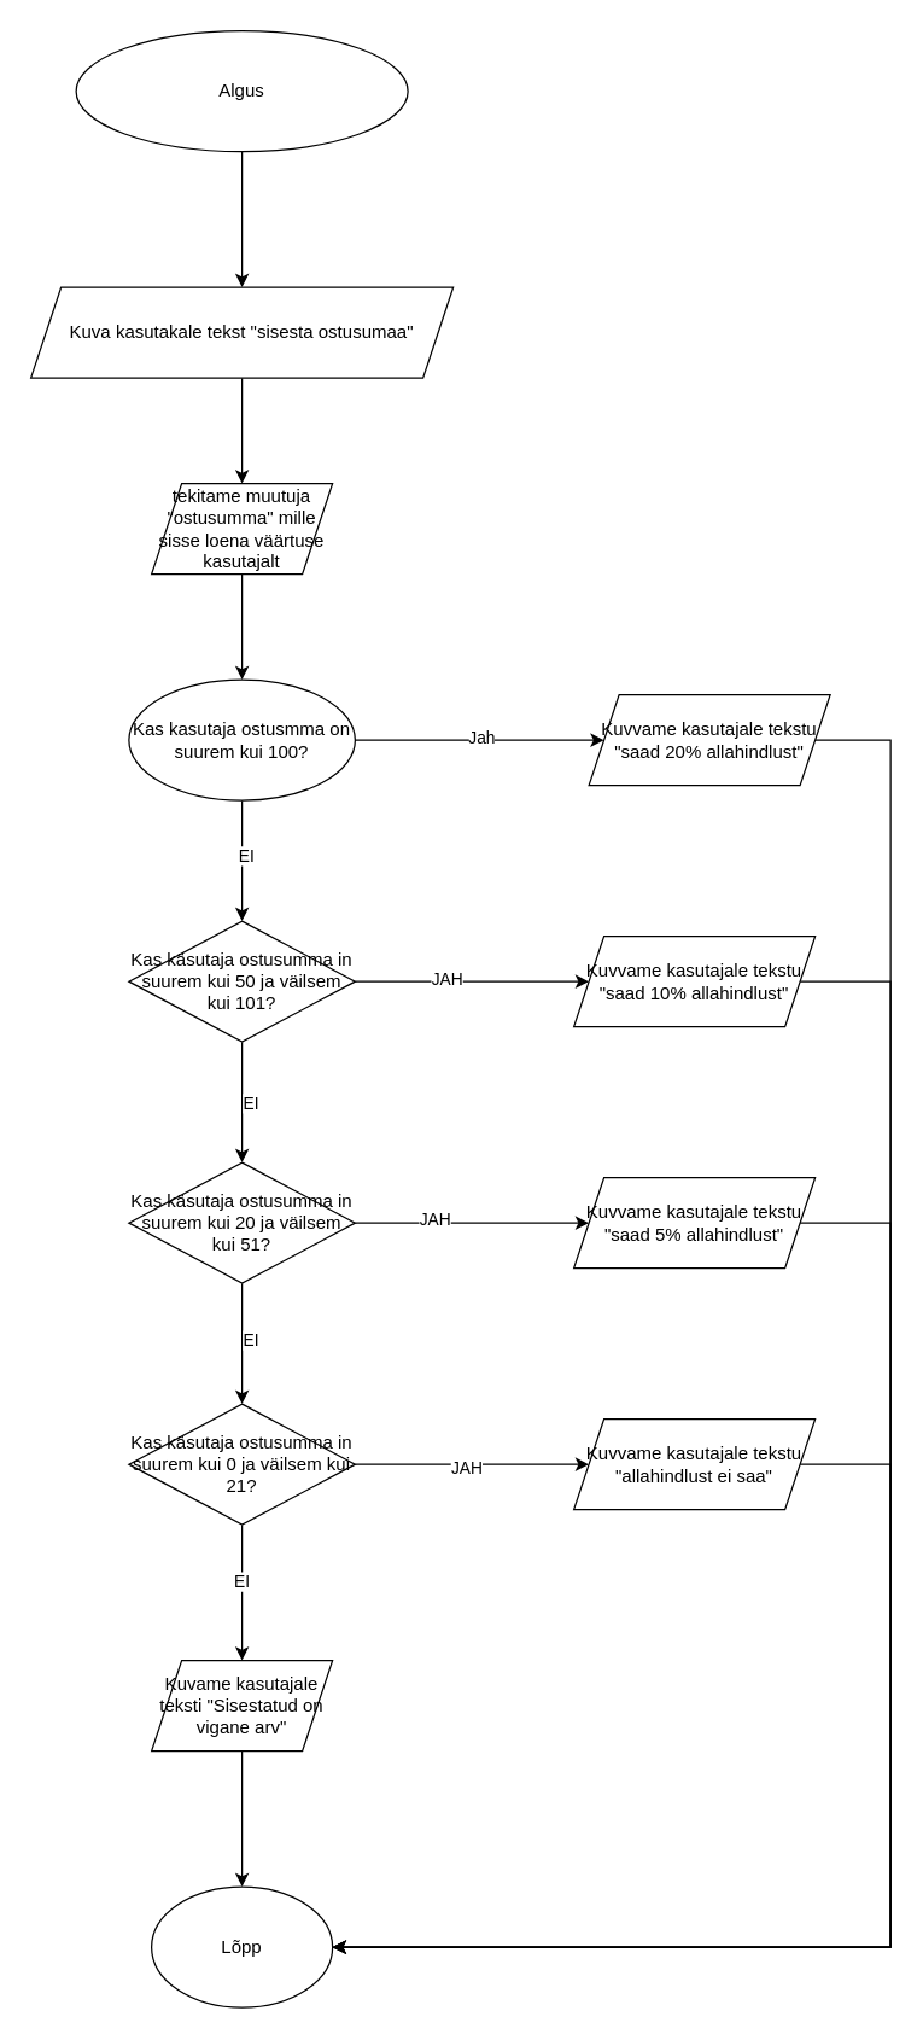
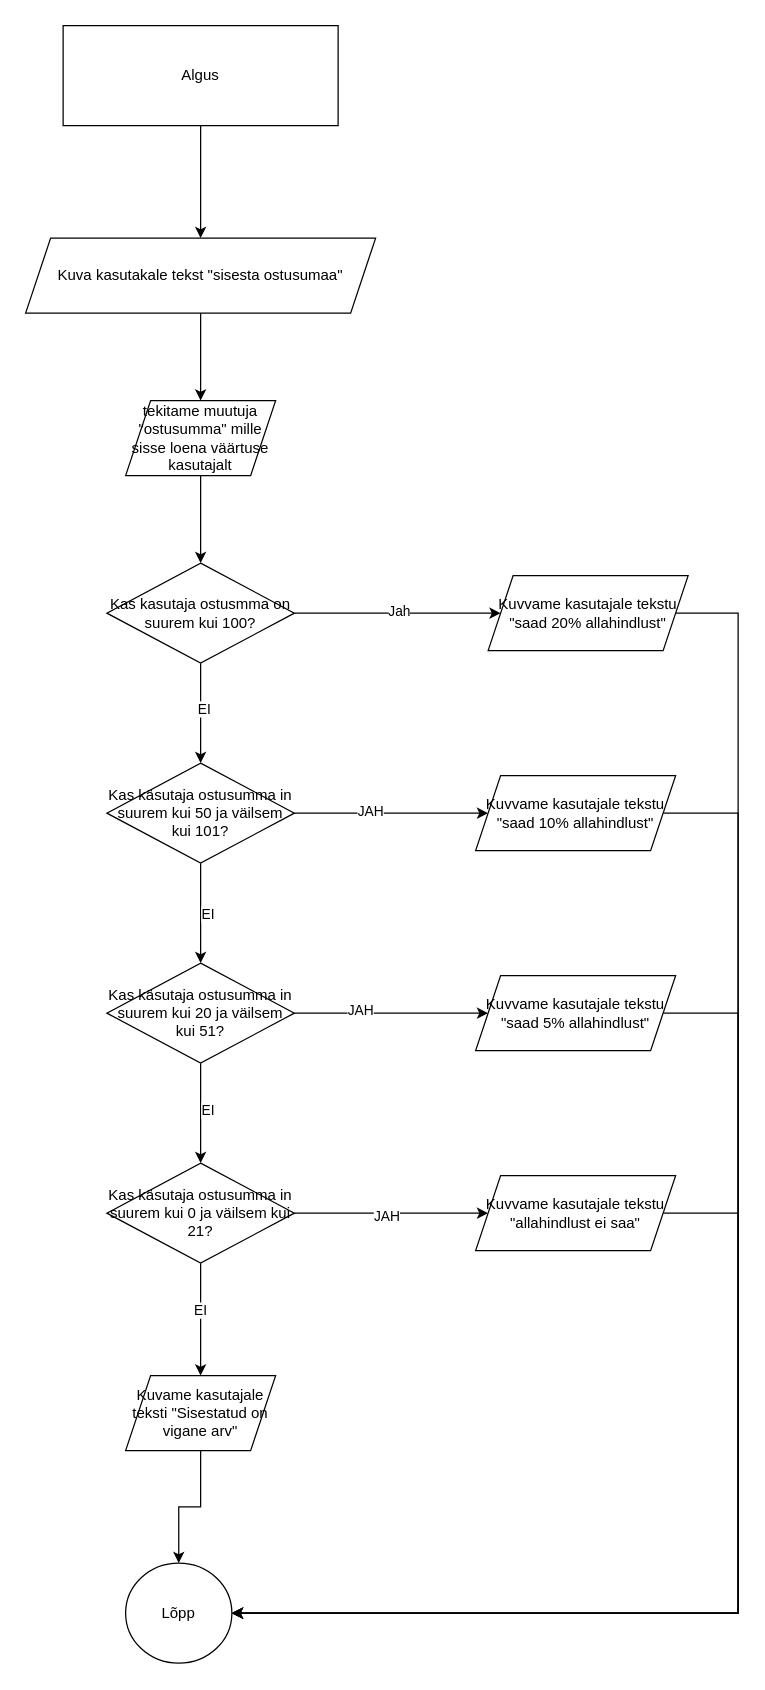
- <mxCell id="3" value="Algus" style="ellipse;whiteSpace=wrap;html=1;" vertex="1" parent="1"><mxGeometry x="50" y="20" width="220" height="80" as="geometry" /></mxCell>
+ <mxCell id="3" value="Algus" style="whiteSpace=wrap;html=1;rounded=0;" vertex="1" parent="1"><mxGeometry x="50" y="20" width="220" height="80" as="geometry" /></mxCell>
- <mxCell id="12" value="Kas kasutaja ostusmma on suurem kui 100?" style="ellipse;whiteSpace=wrap;html=1;" vertex="1" parent="1"><mxGeometry x="85" y="450" width="150" height="80" as="geometry" /></mxCell>
+ <mxCell id="12" value="Kas kasutaja ostusmma on suurem kui 100?" style="rhombus;whiteSpace=wrap;html=1;" vertex="1" parent="1"><mxGeometry x="85" y="450" width="150" height="80" as="geometry" /></mxCell>
- <mxCell id="38" value="Lõpp" style="ellipse;whiteSpace=wrap;html=1;" vertex="1" parent="1"><mxGeometry x="100" y="1250" width="120" height="80" as="geometry" /></mxCell>
+ <mxCell id="38" value="Lõpp" style="ellipse;whiteSpace=wrap;html=1;" vertex="1" parent="1"><mxGeometry x="100" y="1250" width="85" height="80" as="geometry" /></mxCell>
